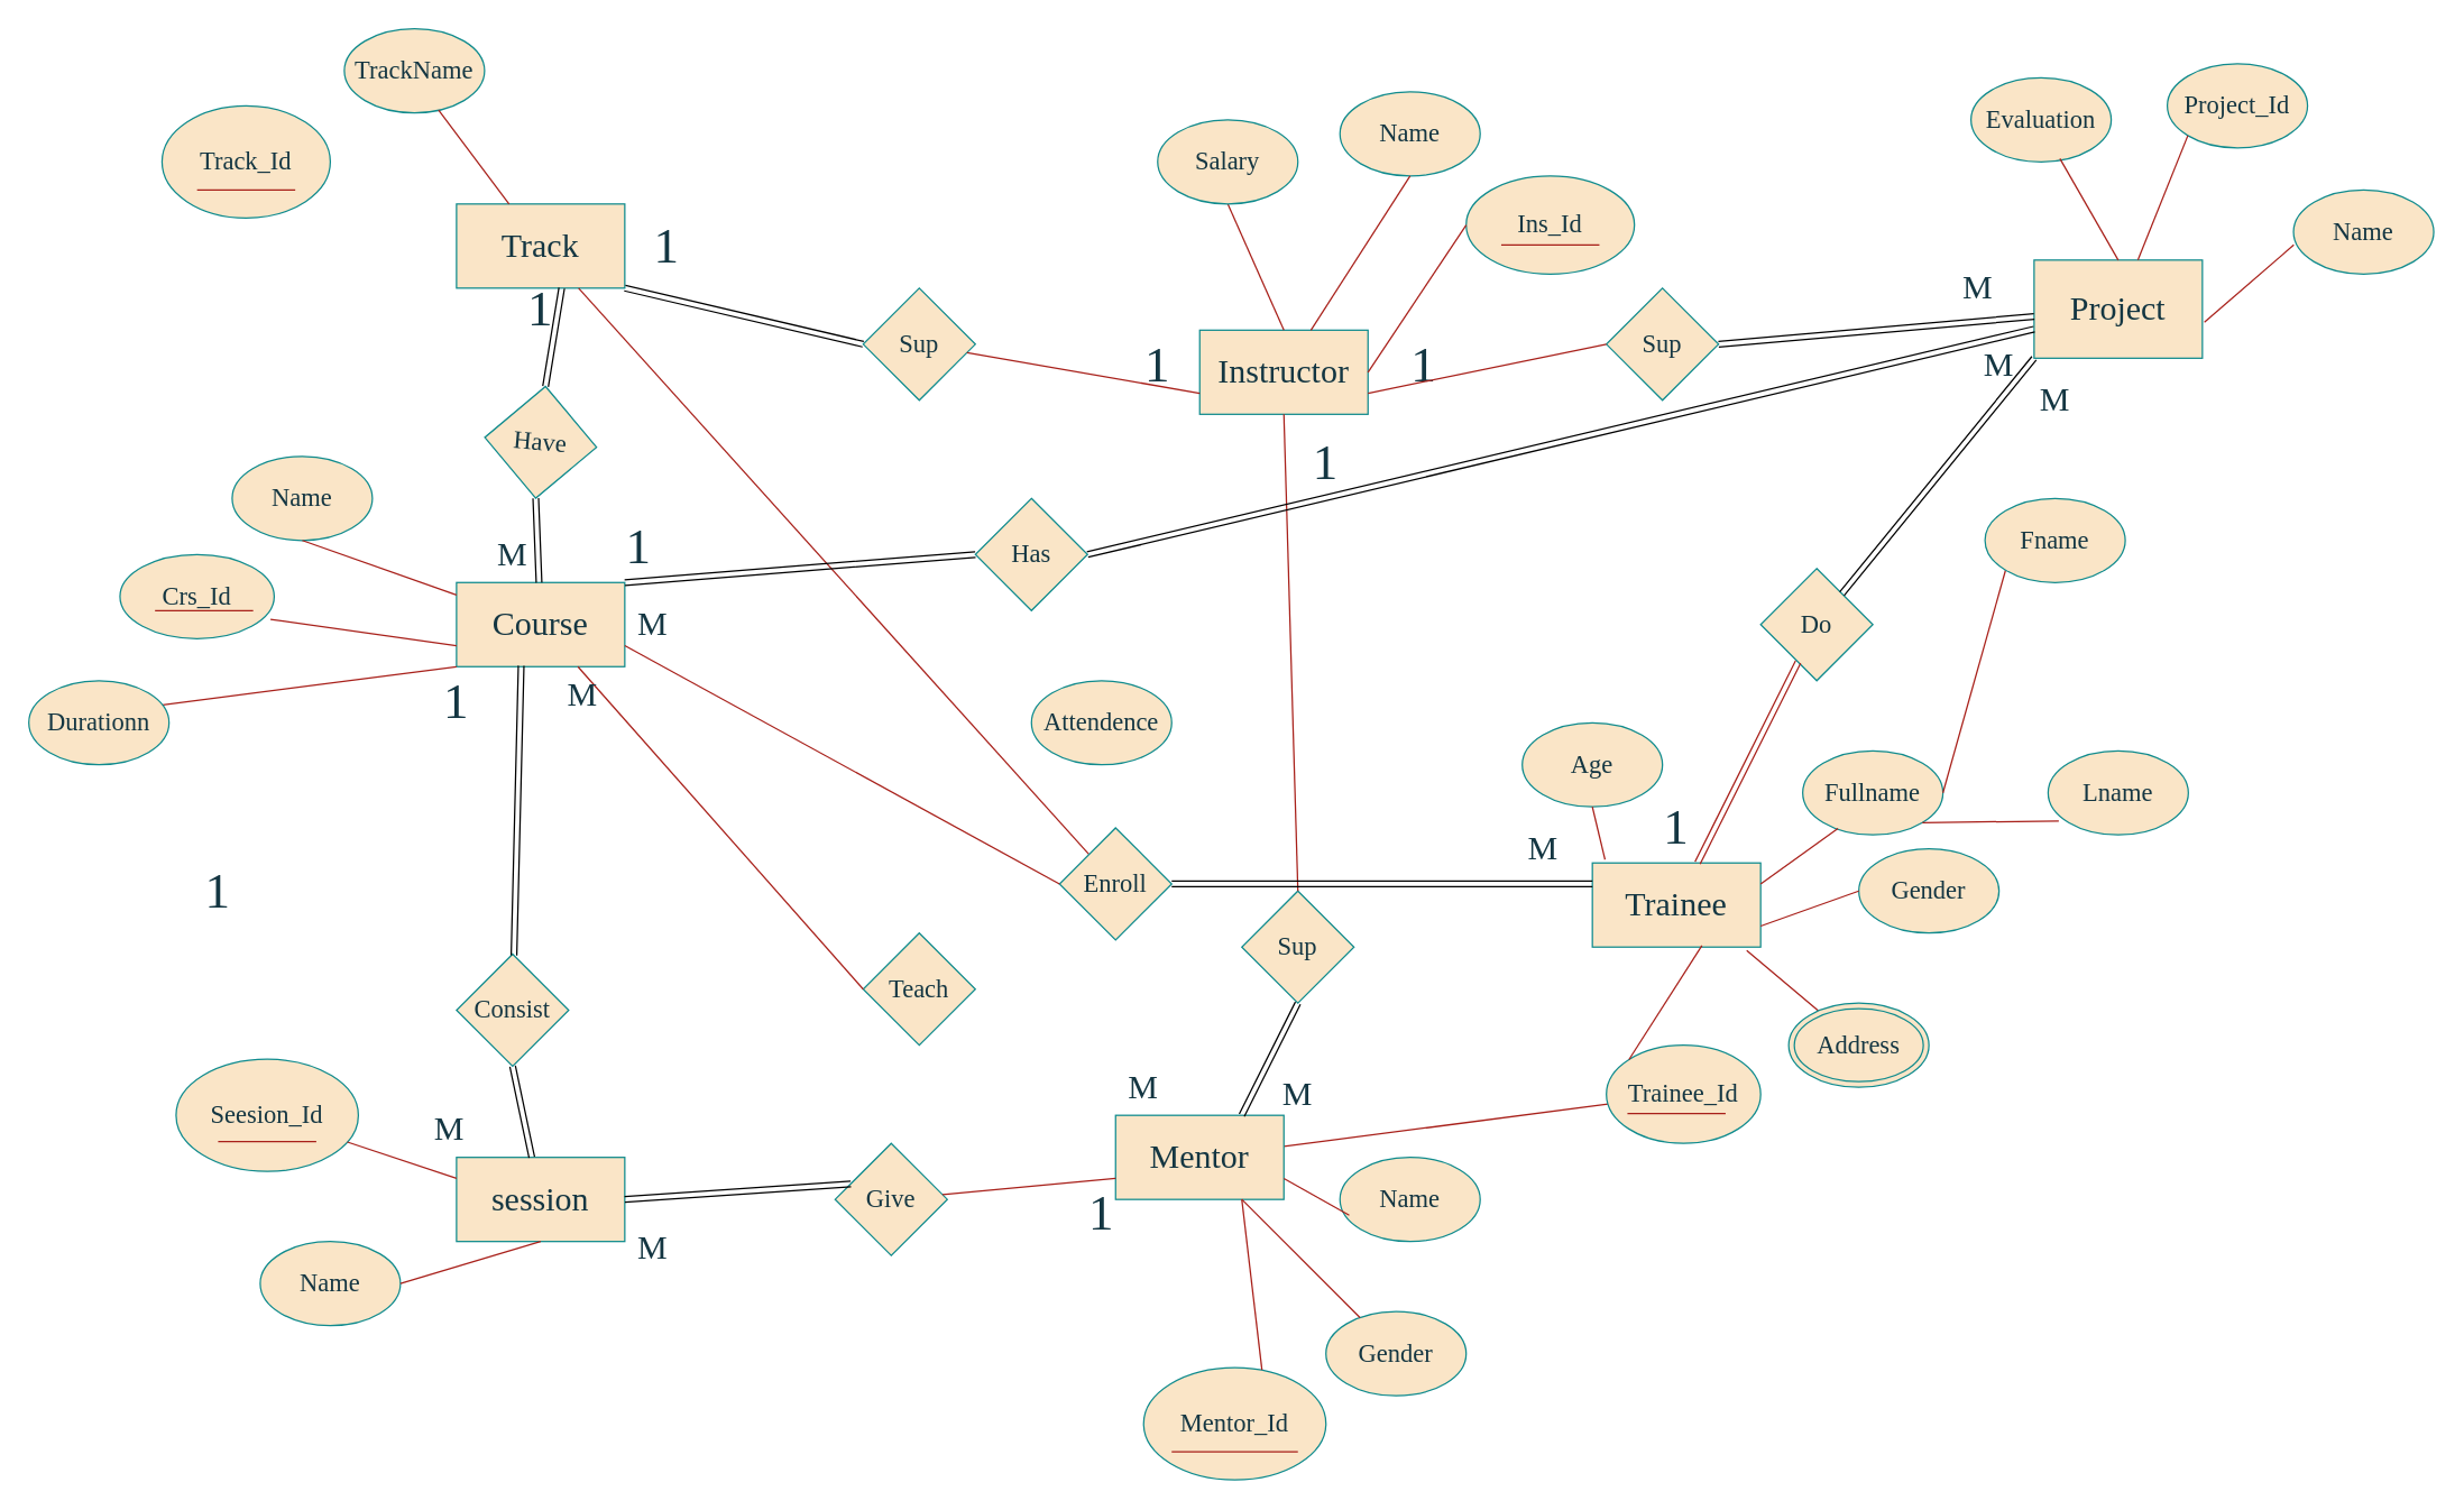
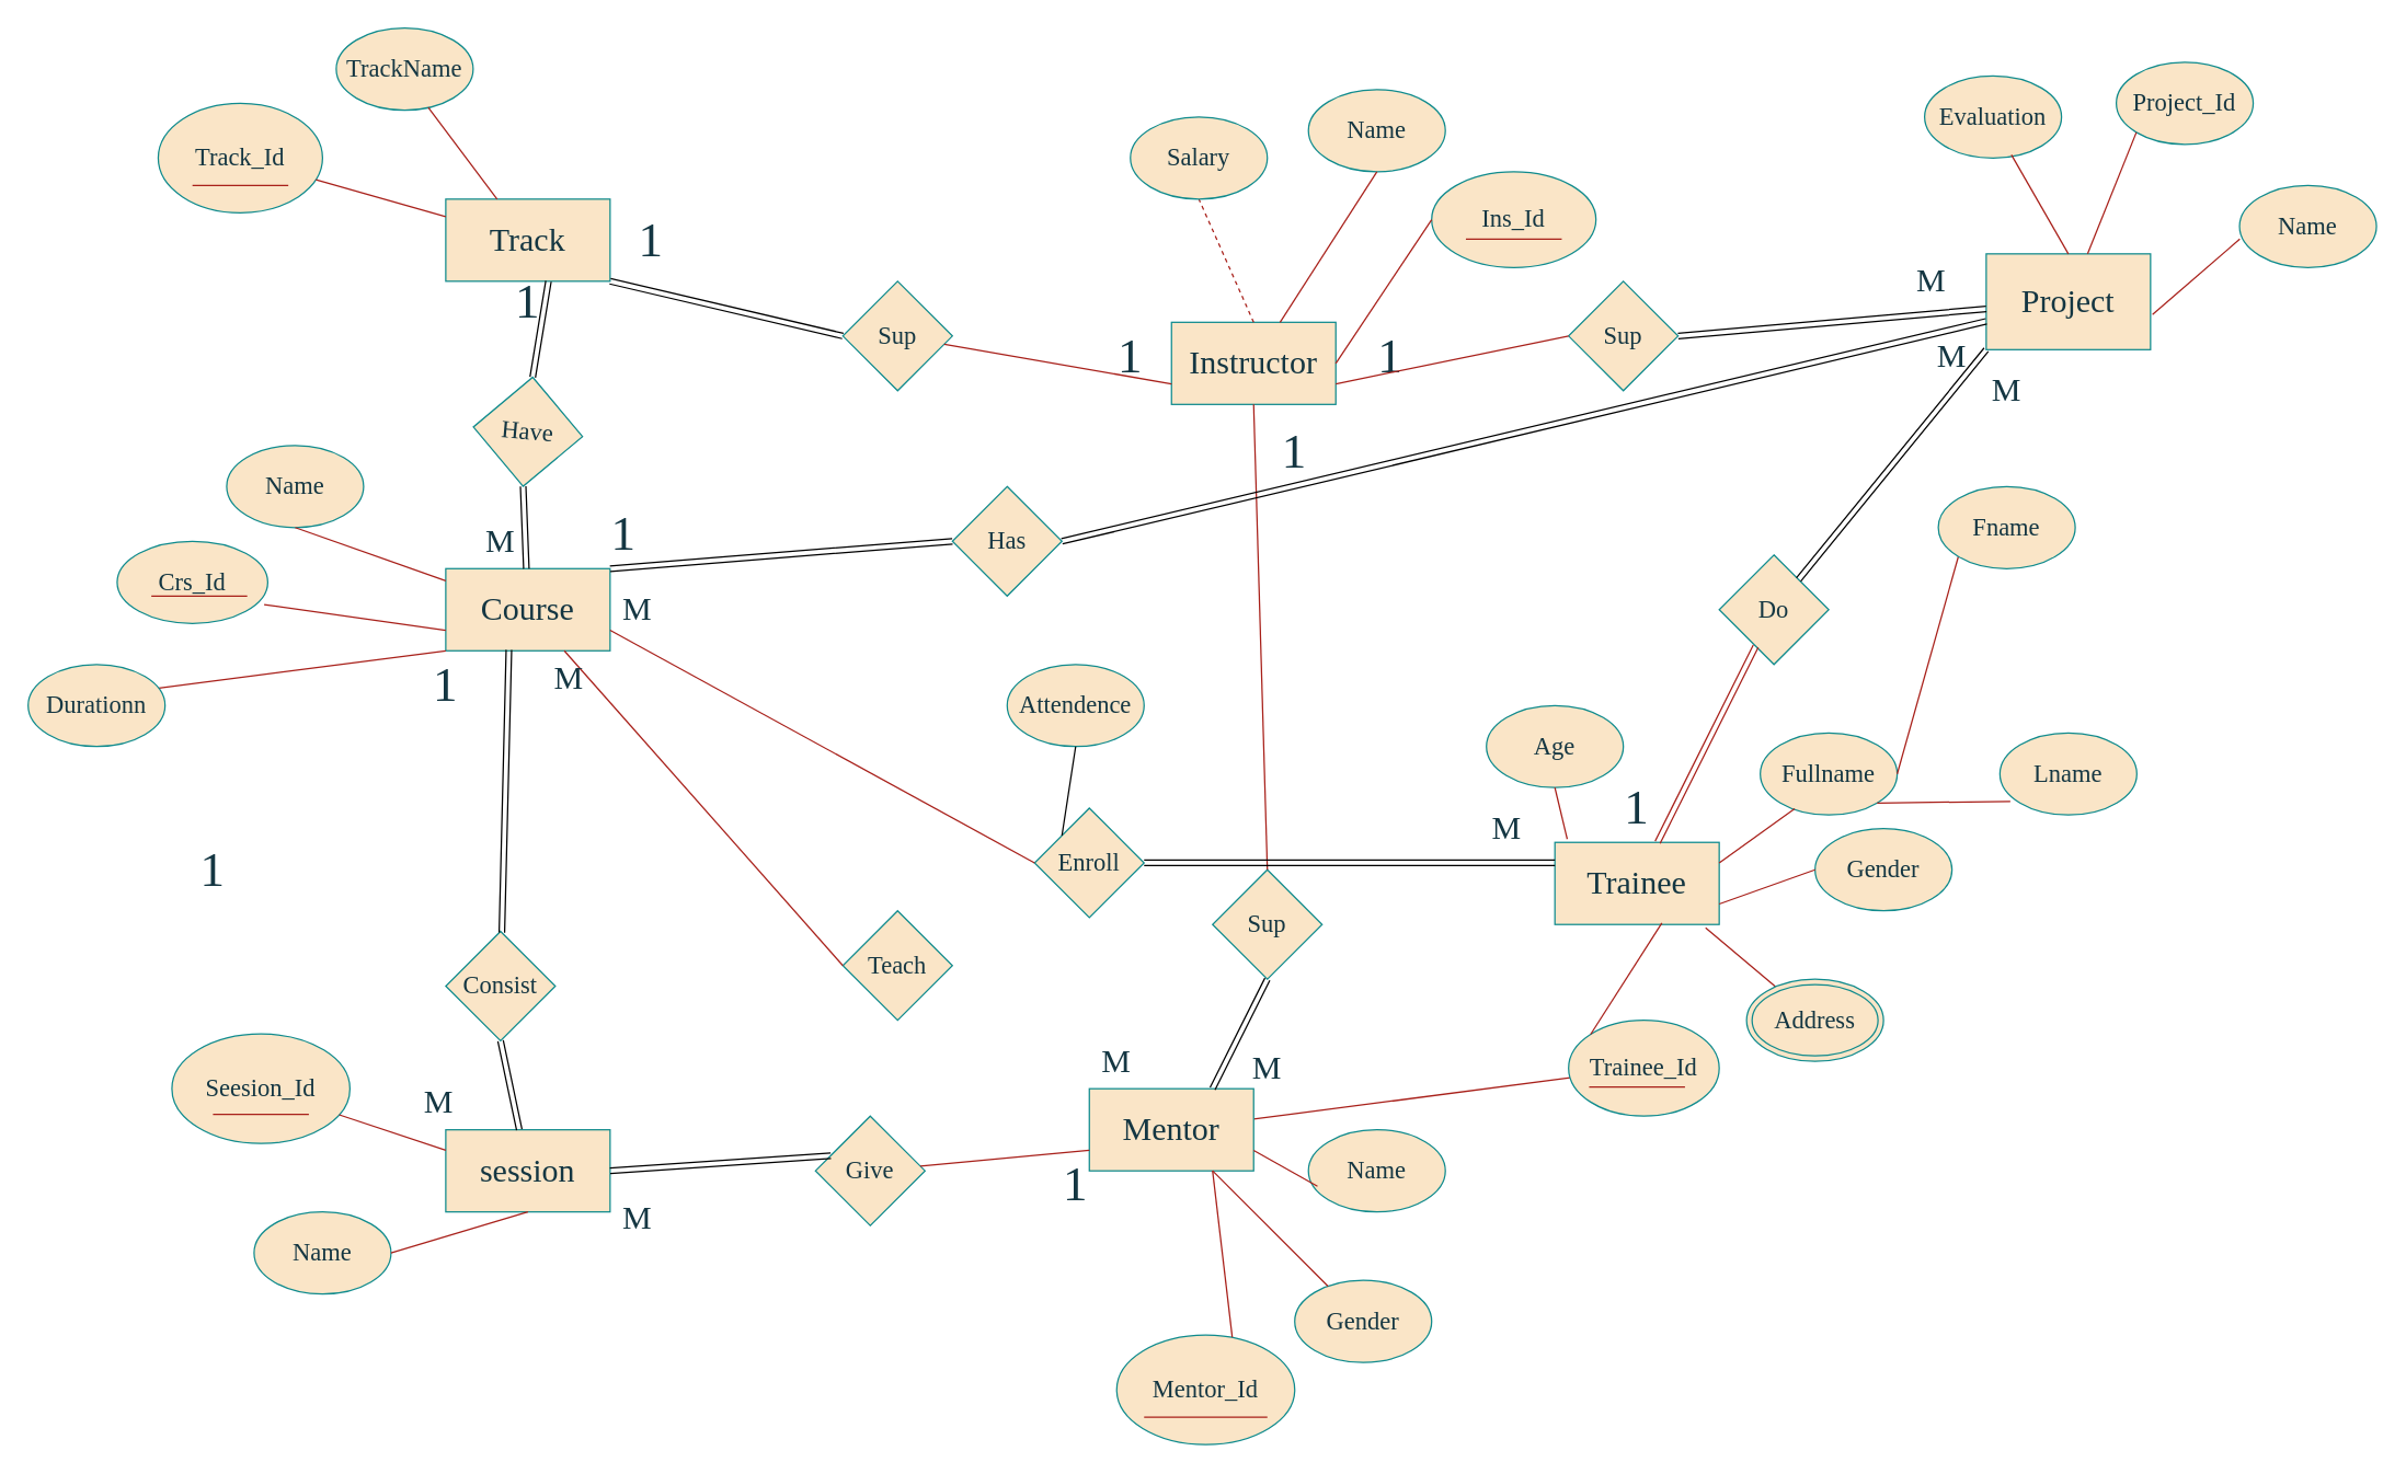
- <mxCell id="14" value="" style="endArrow=none;html=1;rounded=0;hachureGap=4;fontFamily=Architects Daughter;fontSource=https%3A%2F%2Ffonts.googleapis.com%2Fcss%3Ffamily%3DArchitects%2BDaughter;entryX=0.5;entryY=1;entryDx=0;entryDy=0;exitX=0.5;exitY=0;exitDx=0;exitDy=0;labelBackgroundColor=none;strokeColor=#A8201A;fontColor=default;" parent="1" source="3" target="15" edge="1"><mxGeometry width="50" height="50" relative="1" as="geometry"><mxPoint x="645" y="305" as="sourcePoint" /><mxPoint x="701" y="228" as="targetPoint" /></mxGeometry></mxCell>
+ <mxCell id="14" value="" style="endArrow=none;html=1;rounded=0;hachureGap=4;fontFamily=Architects Daughter;fontSource=https%3A%2F%2Ffonts.googleapis.com%2Fcss%3Ffamily%3DArchitects%2BDaughter;entryX=0.5;entryY=1;entryDx=0;entryDy=0;exitX=0.5;exitY=0;exitDx=0;exitDy=0;labelBackgroundColor=none;strokeColor=#A8201A;fontColor=default;dashed=1;" parent="1" source="3" target="15" edge="1"><mxGeometry width="50" height="50" relative="1" as="geometry"><mxPoint x="645" y="305" as="sourcePoint" /><mxPoint x="701" y="228" as="targetPoint" /></mxGeometry></mxCell>
- <mxCell id="9" value="" style="endArrow=none;html=1;rounded=0;hachureGap=4;fontFamily=Architects Daughter;fontSource=https%3A%2F%2Ffonts.googleapis.com%2Fcss%3Ffamily%3DArchitects%2BDaughter;labelBackgroundColor=none;strokeColor=#A8201A;fontColor=default;" parent="1" source="2" target="54" edge="1"><mxGeometry width="50" height="50" relative="1" as="geometry"><mxPoint x="282" y="387" as="sourcePoint" /><mxPoint x="248" y="335" as="targetPoint" /></mxGeometry></mxCell>
+ <mxCell id="9" value="" style="endArrow=none;html=1;rounded=0;hachureGap=4;fontFamily=Architects Daughter;fontSource=https%3A%2F%2Ffonts.googleapis.com%2Fcss%3Ffamily%3DArchitects%2BDaughter;labelBackgroundColor=none;strokeColor=#A8201A;fontColor=default;" parent="1" source="2" target="8" edge="1"><mxGeometry width="50" height="50" relative="1" as="geometry"><mxPoint x="282" y="387" as="sourcePoint" /><mxPoint x="248" y="335" as="targetPoint" /></mxGeometry></mxCell>
+ <mxCell id="107" value="" style="endArrow=none;html=1;rounded=0;entryX=0;entryY=0;entryDx=0;entryDy=0;exitX=0.5;exitY=1;exitDx=0;exitDy=0;" parent="1" source="106" target="54" edge="1"><mxGeometry width="50" height="50" relative="1" as="geometry"><mxPoint x="1315" y="465" as="sourcePoint" /><mxPoint x="1438.2" y="411.4" as="targetPoint" /></mxGeometry></mxCell>
